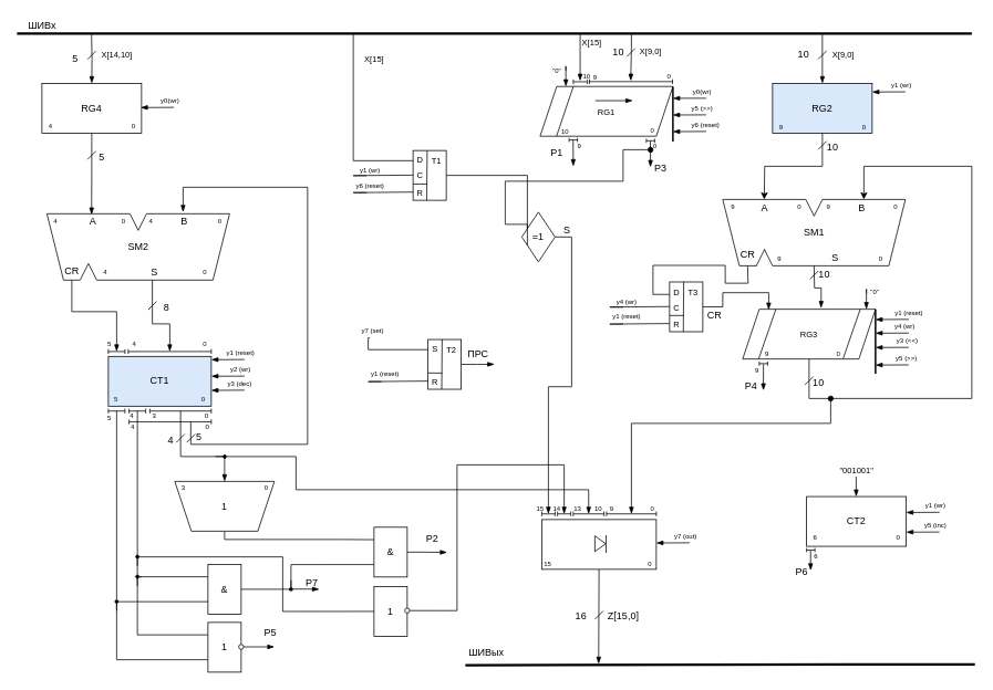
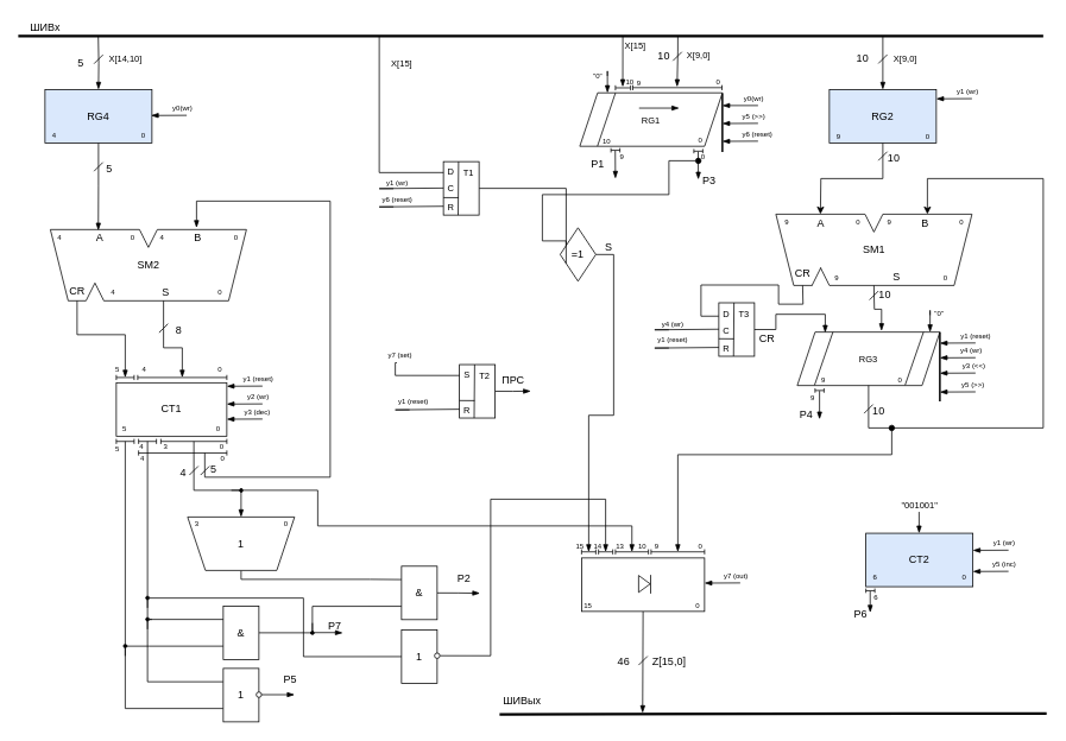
- <mxCell id="8" value="RG4" style="rounded=0;whiteSpace=wrap;html=1;" parent="1" vertex="1"><mxGeometry x="50" y="100" width="120" height="60" as="geometry" /></mxCell>
+ <mxCell id="8" value="RG4" style="rounded=0;whiteSpace=wrap;html=1;fillColor=#dae8fc;" parent="1" vertex="1"><mxGeometry x="50" y="100" width="120" height="60" as="geometry" /></mxCell>
- <mxCell id="83" value="CT1" style="rounded=0;whiteSpace=wrap;html=1;fillColor=#dae8fc;" parent="1" vertex="1"><mxGeometry x="130" y="429.25" width="124" height="60" as="geometry" /></mxCell>
+ <mxCell id="83" value="CT1" style="rounded=0;whiteSpace=wrap;html=1;" parent="1" vertex="1"><mxGeometry x="130" y="429.25" width="124" height="60" as="geometry" /></mxCell>
- <mxCell id="71" value="CT2" style="rounded=0;whiteSpace=wrap;html=1;" parent="1" vertex="1"><mxGeometry x="971" y="598.25" width="120" height="60" as="geometry" /></mxCell>
+ <mxCell id="71" value="CT2" style="rounded=0;whiteSpace=wrap;html=1;fillColor=#dae8fc;" parent="1" vertex="1"><mxGeometry x="971" y="598.25" width="120" height="60" as="geometry" /></mxCell>
- <mxCell id="269" value="16" style="text;html=1;align=center;verticalAlign=middle;resizable=0;points=[];autosize=1;strokeColor=none;fillColor=none;" vertex="1" parent="1"><mxGeometry x="683.5" y="732.5" width="30" height="20" as="geometry" /></mxCell>
+ <mxCell id="269" value="46" style="text;html=1;align=center;verticalAlign=middle;resizable=0;points=[];autosize=1;strokeColor=none;fillColor=none;" vertex="1" parent="1"><mxGeometry x="683.5" y="732.5" width="30" height="20" as="geometry" /></mxCell>
